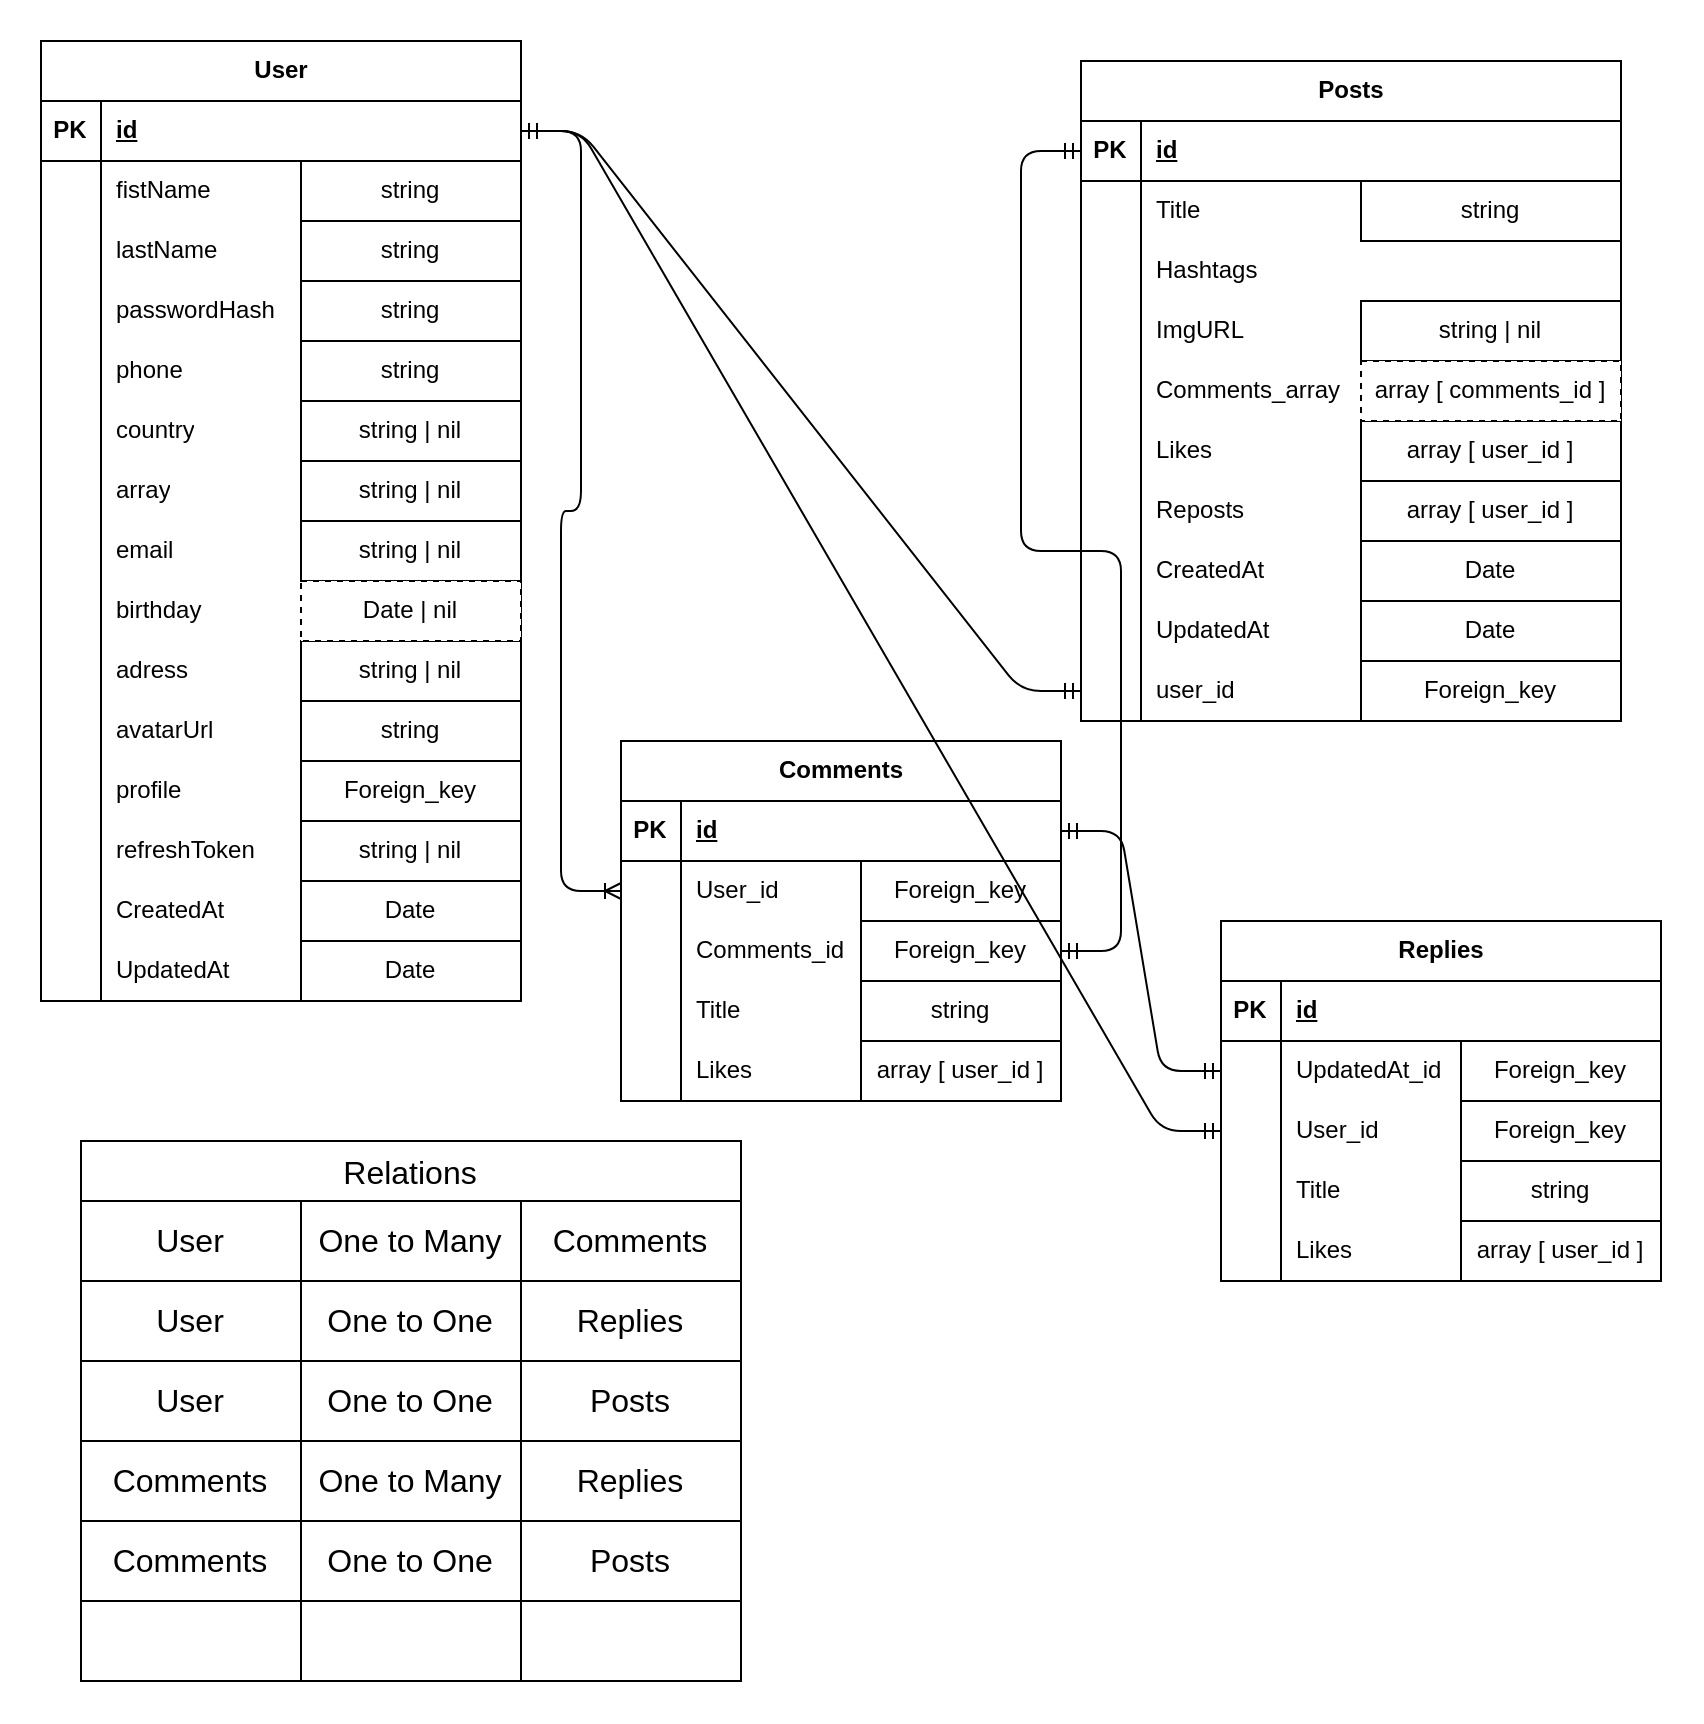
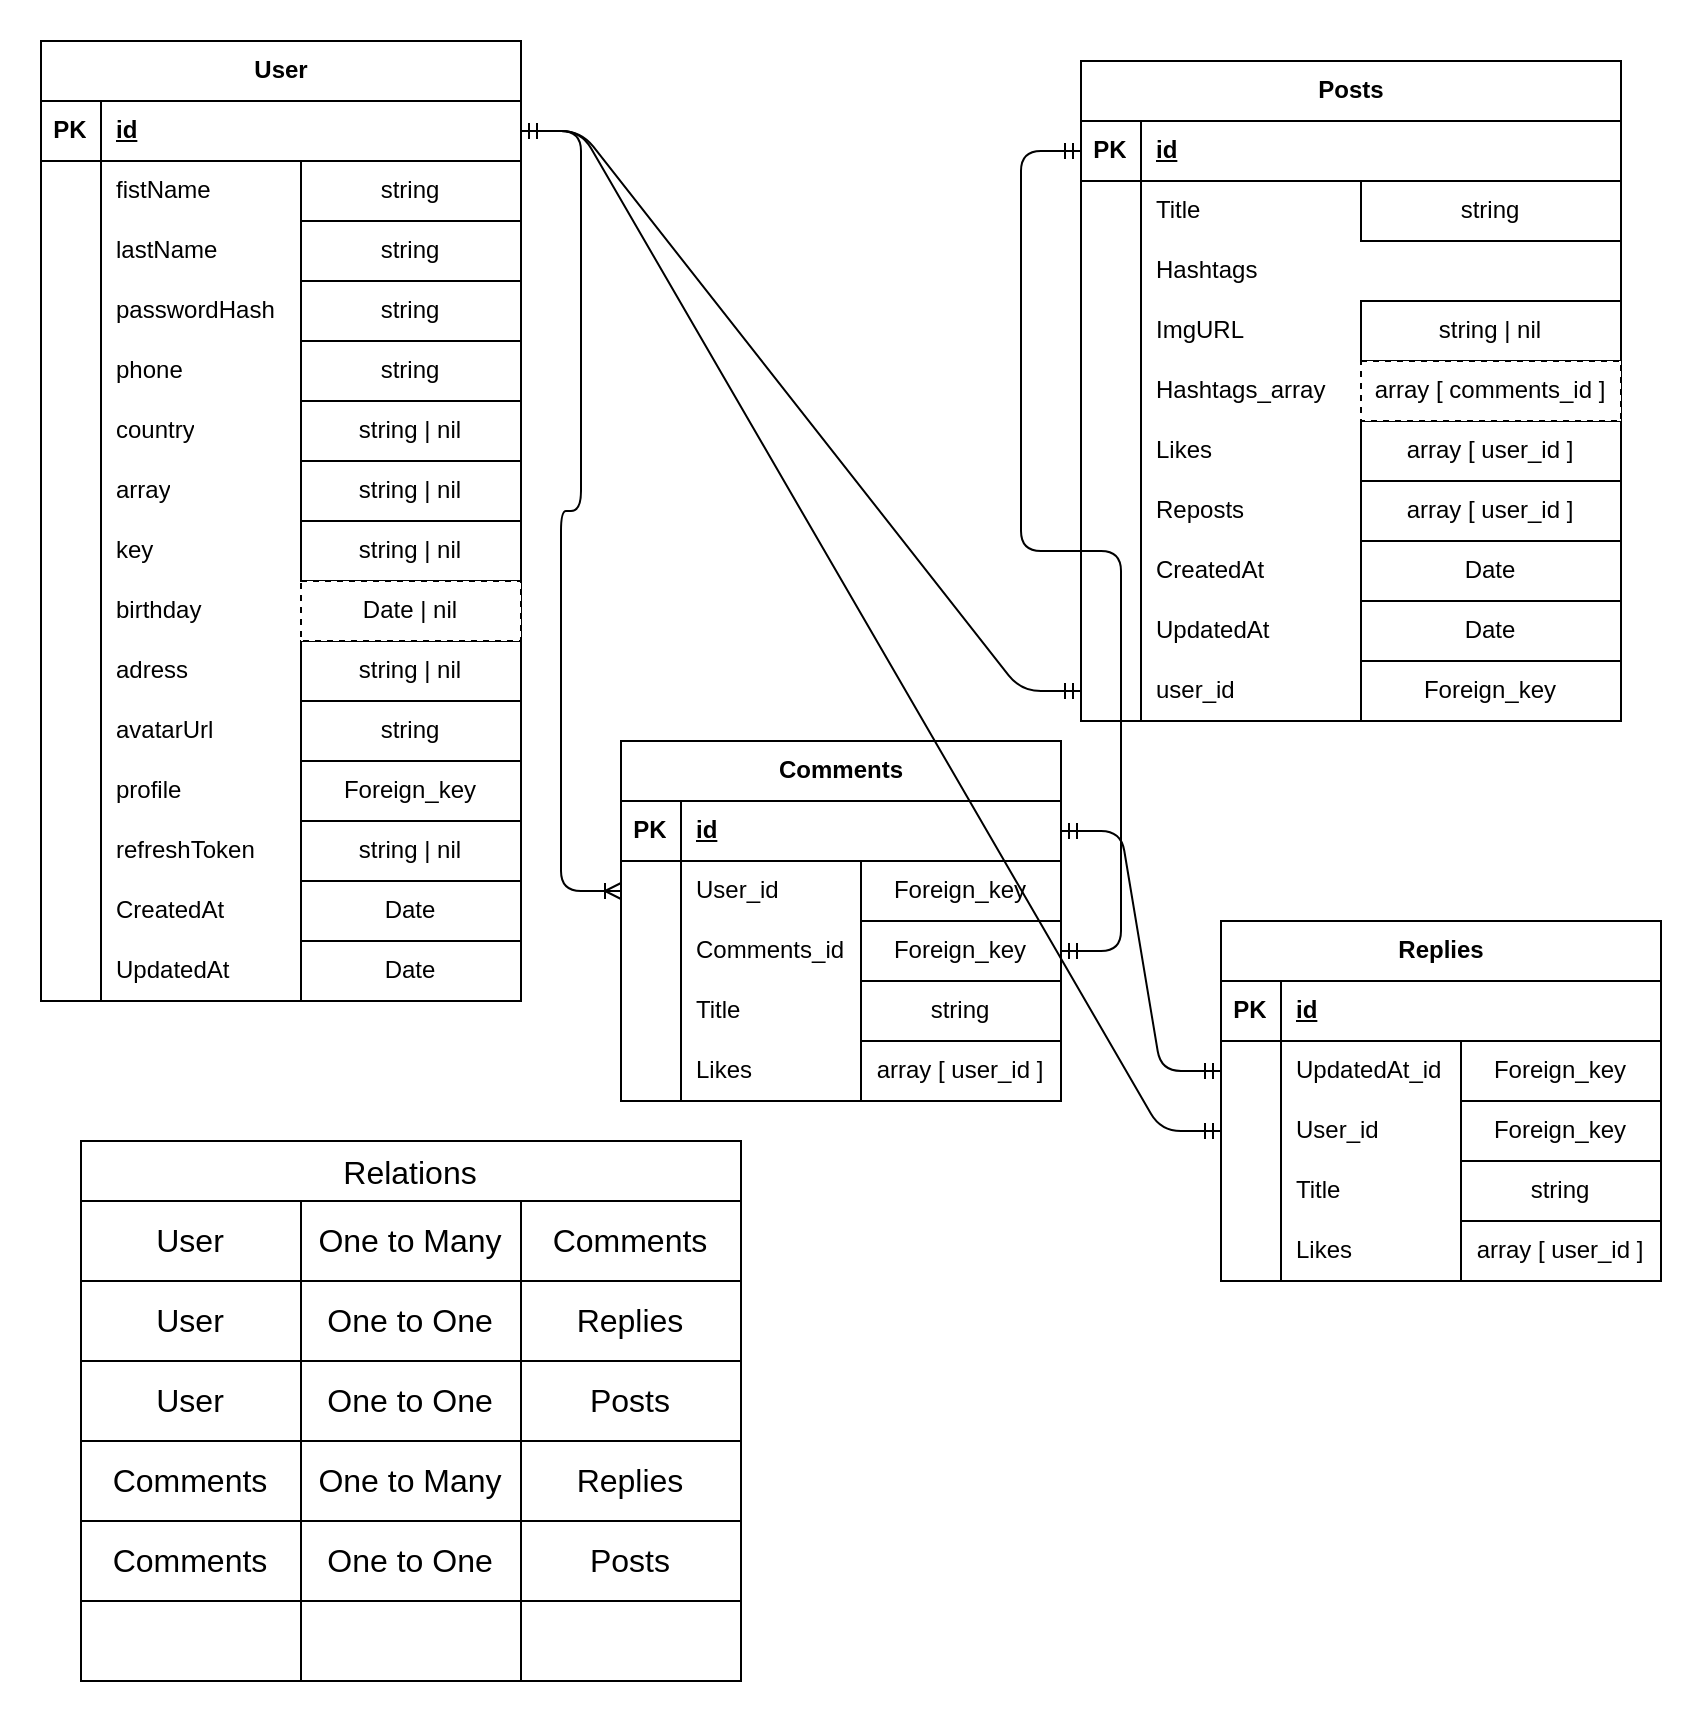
- <mxCell id="17" value="Comments_array" style="shape=partialRectangle;connectable=0;fillColor=none;top=0;left=0;bottom=0;right=0;align=left;spacingLeft=6;overflow=hidden;whiteSpace=wrap;html=1;strokeColor=#d6b656;" parent="15" vertex="1"><mxGeometry x="30" width="240" height="30" as="geometry"><mxRectangle width="240" height="30" as="alternateBounds" /></mxGeometry></mxCell>
+ <mxCell id="17" value="Hashtags_array" style="shape=partialRectangle;connectable=0;fillColor=none;top=0;left=0;bottom=0;right=0;align=left;spacingLeft=6;overflow=hidden;whiteSpace=wrap;html=1;strokeColor=#d6b656;" parent="15" vertex="1"><mxGeometry x="30" width="240" height="30" as="geometry"><mxRectangle width="240" height="30" as="alternateBounds" /></mxGeometry></mxCell>
- <mxCell id="57" value="email" style="shape=partialRectangle;connectable=0;fillColor=none;top=0;left=0;bottom=0;right=0;align=left;spacingLeft=6;overflow=hidden;whiteSpace=wrap;html=1;" vertex="1" parent="55"><mxGeometry x="30" width="210" height="30" as="geometry"><mxRectangle width="210" height="30" as="alternateBounds" /></mxGeometry></mxCell>
+ <mxCell id="57" value="key" style="shape=partialRectangle;connectable=0;fillColor=none;top=0;left=0;bottom=0;right=0;align=left;spacingLeft=6;overflow=hidden;whiteSpace=wrap;html=1;" vertex="1" parent="55"><mxGeometry x="30" width="210" height="30" as="geometry"><mxRectangle width="210" height="30" as="alternateBounds" /></mxGeometry></mxCell>
